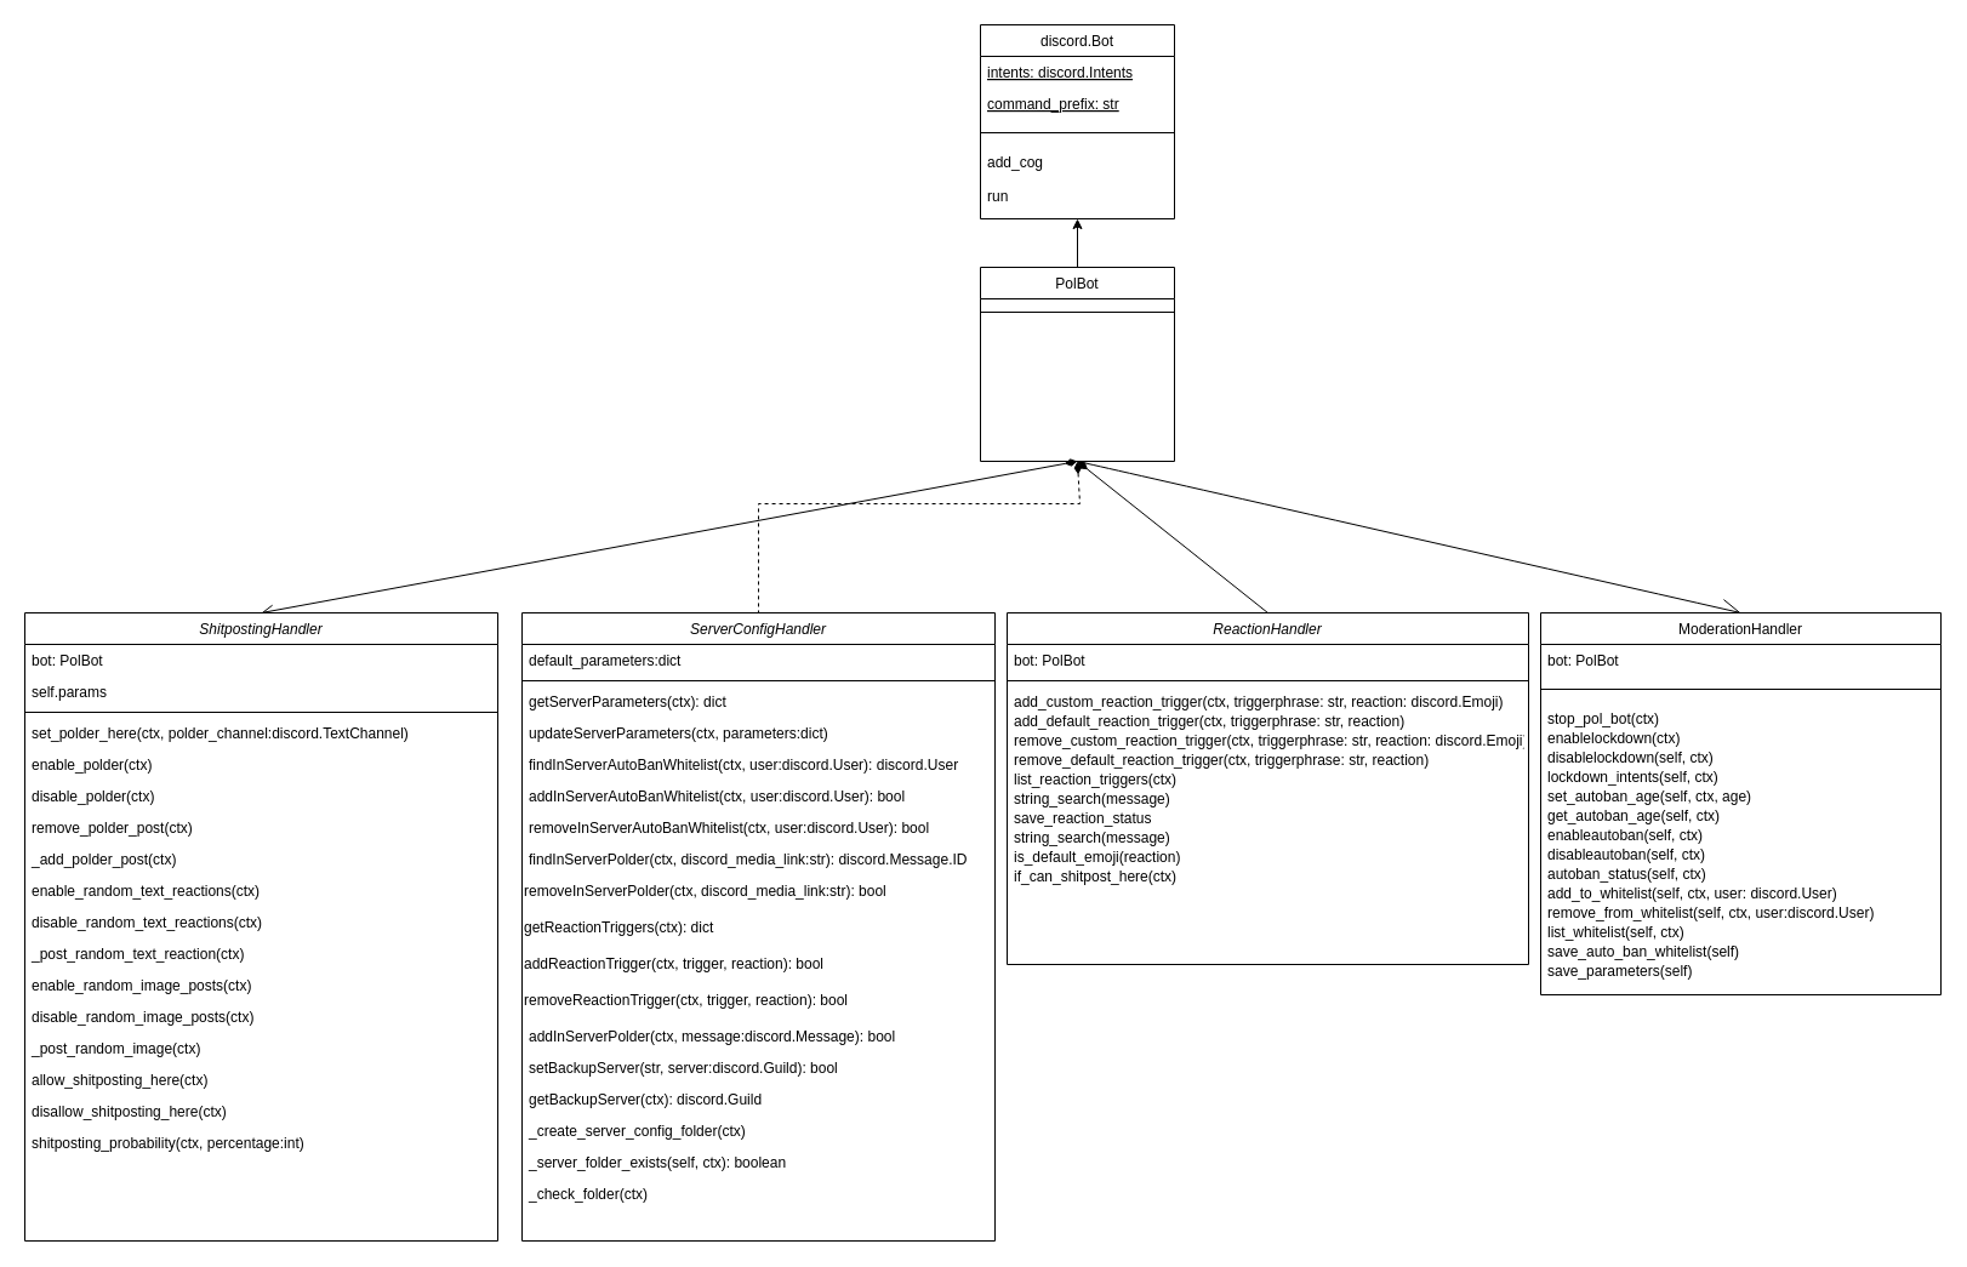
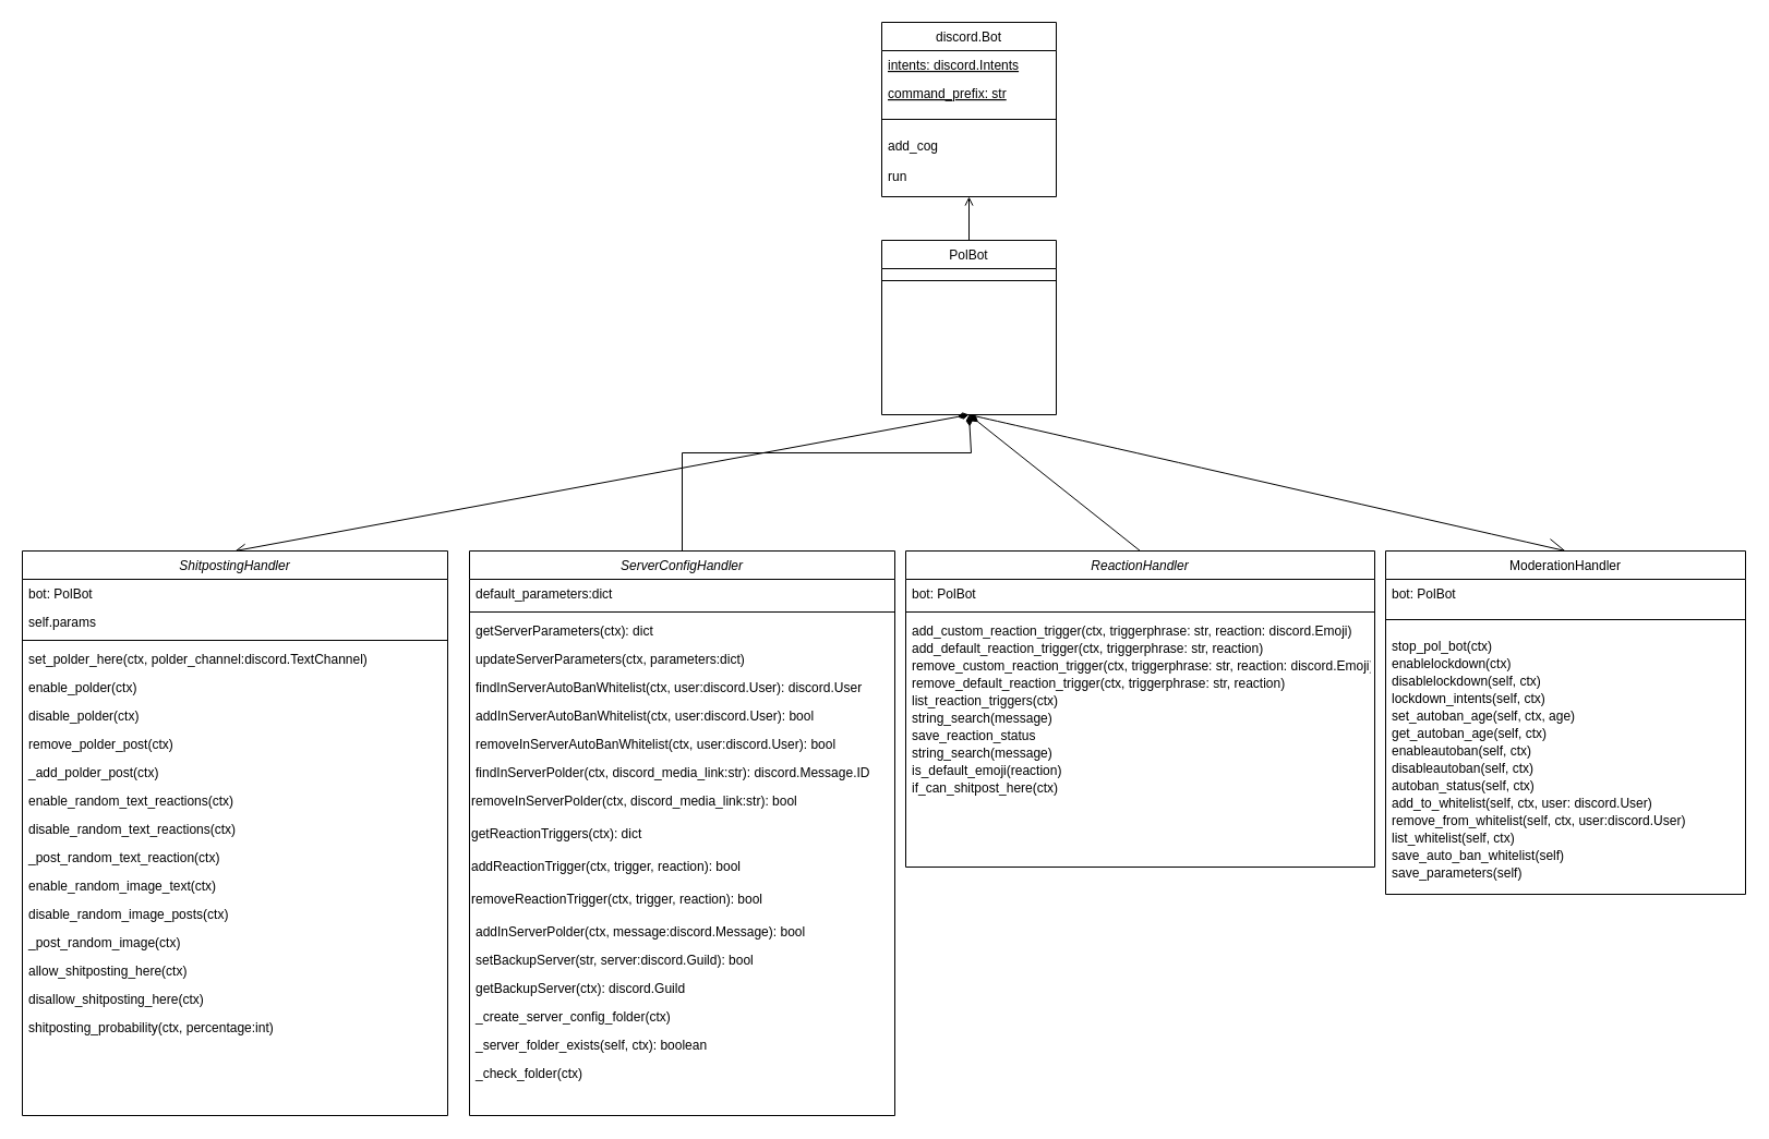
- <mxCell id="28" style="edgeStyle=orthogonalEdgeStyle;rounded=0;orthogonalLoop=1;jettySize=auto;html=1;entryX=0.5;entryY=1;entryDx=0;entryDy=0;" parent="1" source="30" target="22" edge="1"><mxGeometry relative="1" as="geometry" /></mxCell>
+ <mxCell id="28" style="edgeStyle=orthogonalEdgeStyle;rounded=0;orthogonalLoop=1;jettySize=auto;html=1;entryX=0.5;entryY=1;entryDx=0;entryDy=0;endArrow=open;" parent="1" source="30" target="22" edge="1"><mxGeometry relative="1" as="geometry" /></mxCell>
- <mxCell id="21" value="" style="endArrow=none;startArrow=diamondThin;endFill=0;startFill=1;html=1;verticalAlign=bottom;labelBackgroundColor=none;strokeWidth=1;startSize=8;endSize=8;rounded=0;entryX=0.5;entryY=0;entryDx=0;entryDy=0;exitX=0.5;exitY=1;exitDx=0;exitDy=0;dashed=1;" parent="1" source="30" target="2" edge="1"><mxGeometry width="160" relative="1" as="geometry"><mxPoint x="849.5" y="135" as="sourcePoint" /><mxPoint x="610" y="265" as="targetPoint" /><Array as="points"><mxPoint x="890" y="415" /><mxPoint x="625" y="415" /></Array></mxGeometry></mxCell>
+ <mxCell id="21" value="" style="endArrow=none;startArrow=diamondThin;endFill=0;startFill=1;html=1;verticalAlign=bottom;labelBackgroundColor=none;strokeWidth=1;startSize=8;endSize=8;rounded=0;entryX=0.5;entryY=0;entryDx=0;entryDy=0;exitX=0.5;exitY=1;exitDx=0;exitDy=0;" parent="1" source="30" target="2" edge="1"><mxGeometry width="160" relative="1" as="geometry"><mxPoint x="849.5" y="135" as="sourcePoint" /><mxPoint x="610" y="265" as="targetPoint" /><Array as="points"><mxPoint x="890" y="415" /><mxPoint x="625" y="415" /></Array></mxGeometry></mxCell>
- <mxCell id="76" value="enable_random_image_posts(ctx)" style="text;align=left;verticalAlign=top;spacingLeft=4;spacingRight=4;overflow=hidden;rotatable=0;points=[[0,0.5],[1,0.5]];portConstraint=eastwest;" parent="64" vertex="1"><mxGeometry y="294" width="390" height="26" as="geometry" /></mxCell>
+ <mxCell id="76" value="enable_random_image_text(ctx)" style="text;align=left;verticalAlign=top;spacingLeft=4;spacingRight=4;overflow=hidden;rotatable=0;points=[[0,0.5],[1,0.5]];portConstraint=eastwest;" parent="64" vertex="1"><mxGeometry y="294" width="390" height="26" as="geometry" /></mxCell>
